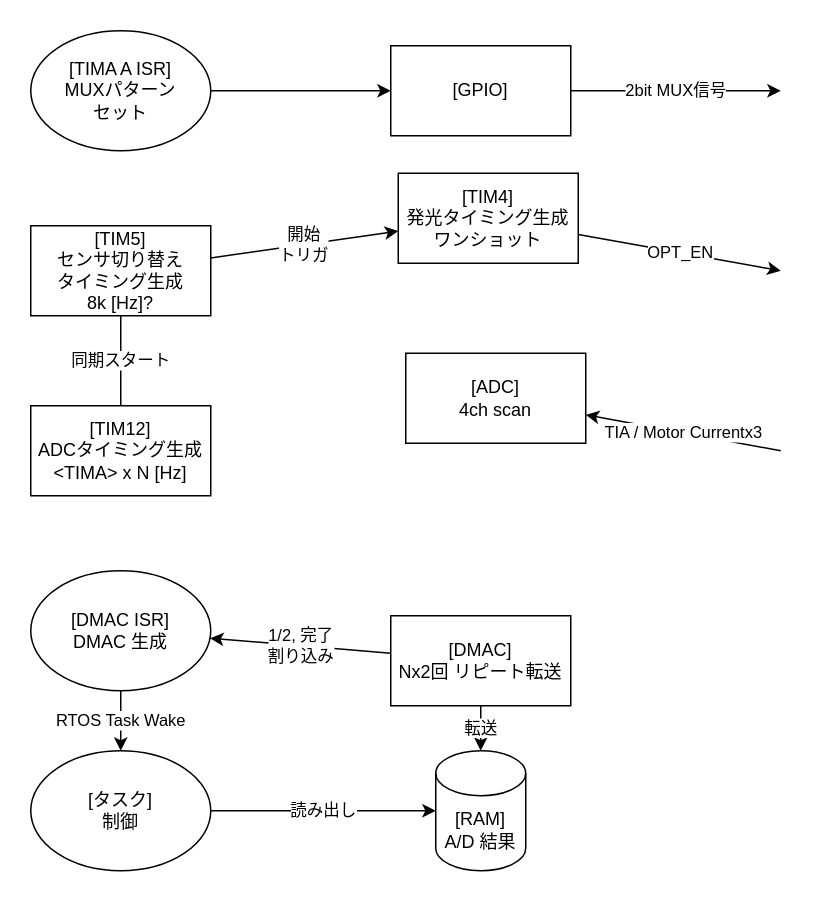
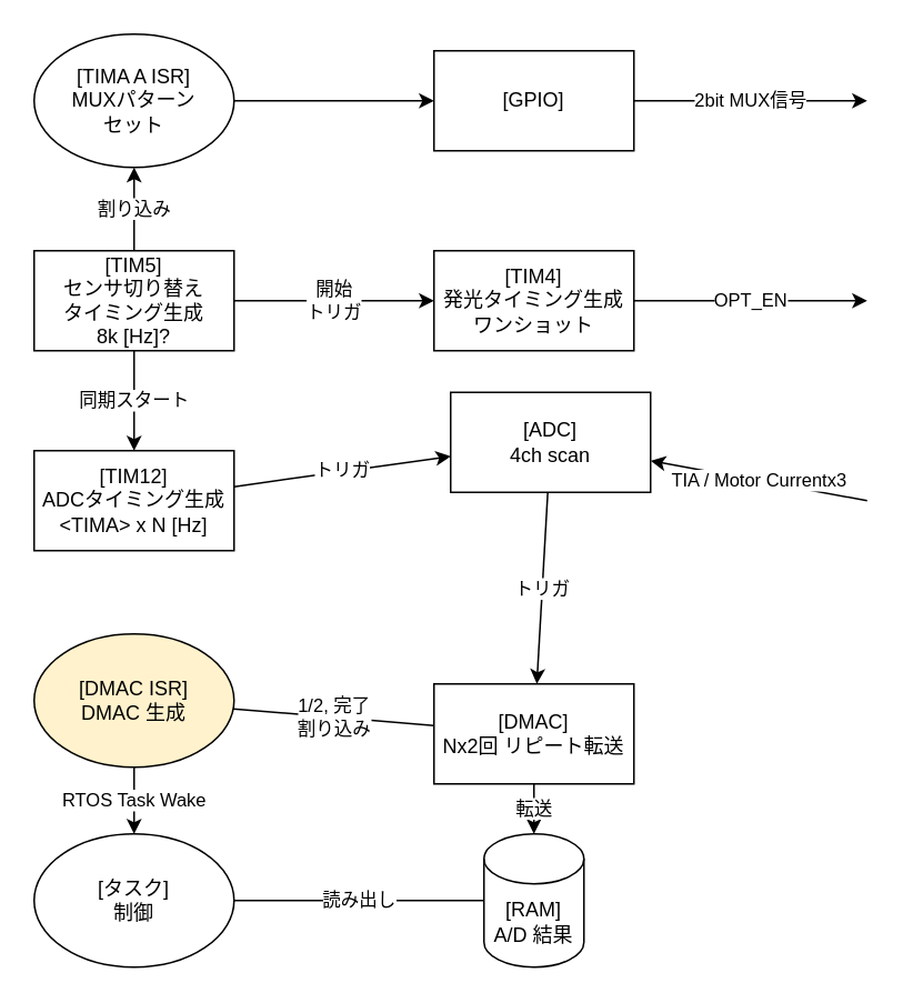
+ <mxCell id="4" value="割り込み" style="edgeStyle=none;html=1;" parent="1" source="5" target="19" edge="1"><mxGeometry relative="1" as="geometry"><mxPoint x="80" y="90" as="targetPoint" /></mxGeometry></mxCell>
- <mxCell id="9" value="[TIM4]&lt;br&gt;発光タイミング生成&lt;br&gt;ワンショット" style="rounded=0;whiteSpace=wrap;html=1;" parent="1" vertex="1"><mxGeometry x="265" y="115" width="120" height="60" as="geometry" /></mxCell>
+ <mxCell id="9" value="[TIM4]&lt;br&gt;発光タイミング生成&lt;br&gt;ワンショット" style="rounded=0;whiteSpace=wrap;html=1;" parent="1" vertex="1"><mxGeometry x="260" y="150" width="120" height="60" as="geometry" /></mxCell>
- <mxCell id="2" value="同期スタート" style="edgeStyle=none;html=1;endArrow=none;" parent="1" source="5" target="7" edge="1"><mxGeometry relative="1" as="geometry" /></mxCell>
+ <mxCell id="2" value="同期スタート" style="edgeStyle=none;html=1;" parent="1" source="5" target="7" edge="1"><mxGeometry relative="1" as="geometry" /></mxCell>
+ <mxCell id="6" value="トリガ" style="edgeStyle=none;html=1;" parent="1" source="7" target="11" edge="1"><mxGeometry relative="1" as="geometry" /></mxCell>
+ <mxCell id="10" value="トリガ" style="edgeStyle=none;html=1;" parent="1" source="11" target="17" edge="1"><mxGeometry relative="1" as="geometry" /></mxCell>
- <mxCell id="21" value="[DMAC ISR]&lt;br&gt;DMAC 生成" style="ellipse;whiteSpace=wrap;html=1;" parent="1" vertex="1"><mxGeometry x="20" y="380" width="120" height="80" as="geometry" /></mxCell>
+ <mxCell id="21" value="[DMAC ISR]&lt;br&gt;DMAC 生成" style="ellipse;whiteSpace=wrap;html=1;fillColor=#fff2cc;" parent="1" vertex="1"><mxGeometry x="20" y="380" width="120" height="80" as="geometry" /></mxCell>
- <mxCell id="15" value="1/2, 完了&lt;br&gt;割り込み" style="edgeStyle=none;html=1;" parent="1" source="17" target="21" edge="1"><mxGeometry relative="1" as="geometry"><mxPoint x="140" y="420" as="targetPoint" /></mxGeometry></mxCell>
+ <mxCell id="15" value="1/2, 完了&lt;br&gt;割り込み" style="edgeStyle=none;html=1;endArrow=none;" parent="1" source="17" target="21" edge="1"><mxGeometry relative="1" as="geometry"><mxPoint x="140" y="420" as="targetPoint" /></mxGeometry></mxCell>
- <mxCell id="22" value="読み出し" style="edgeStyle=none;html=1;" parent="1" source="23" target="24" edge="1"><mxGeometry relative="1" as="geometry" /></mxCell>
+ <mxCell id="22" value="読み出し" style="edgeStyle=none;html=1;endArrow=none;" parent="1" source="23" target="24" edge="1"><mxGeometry relative="1" as="geometry" /></mxCell>
